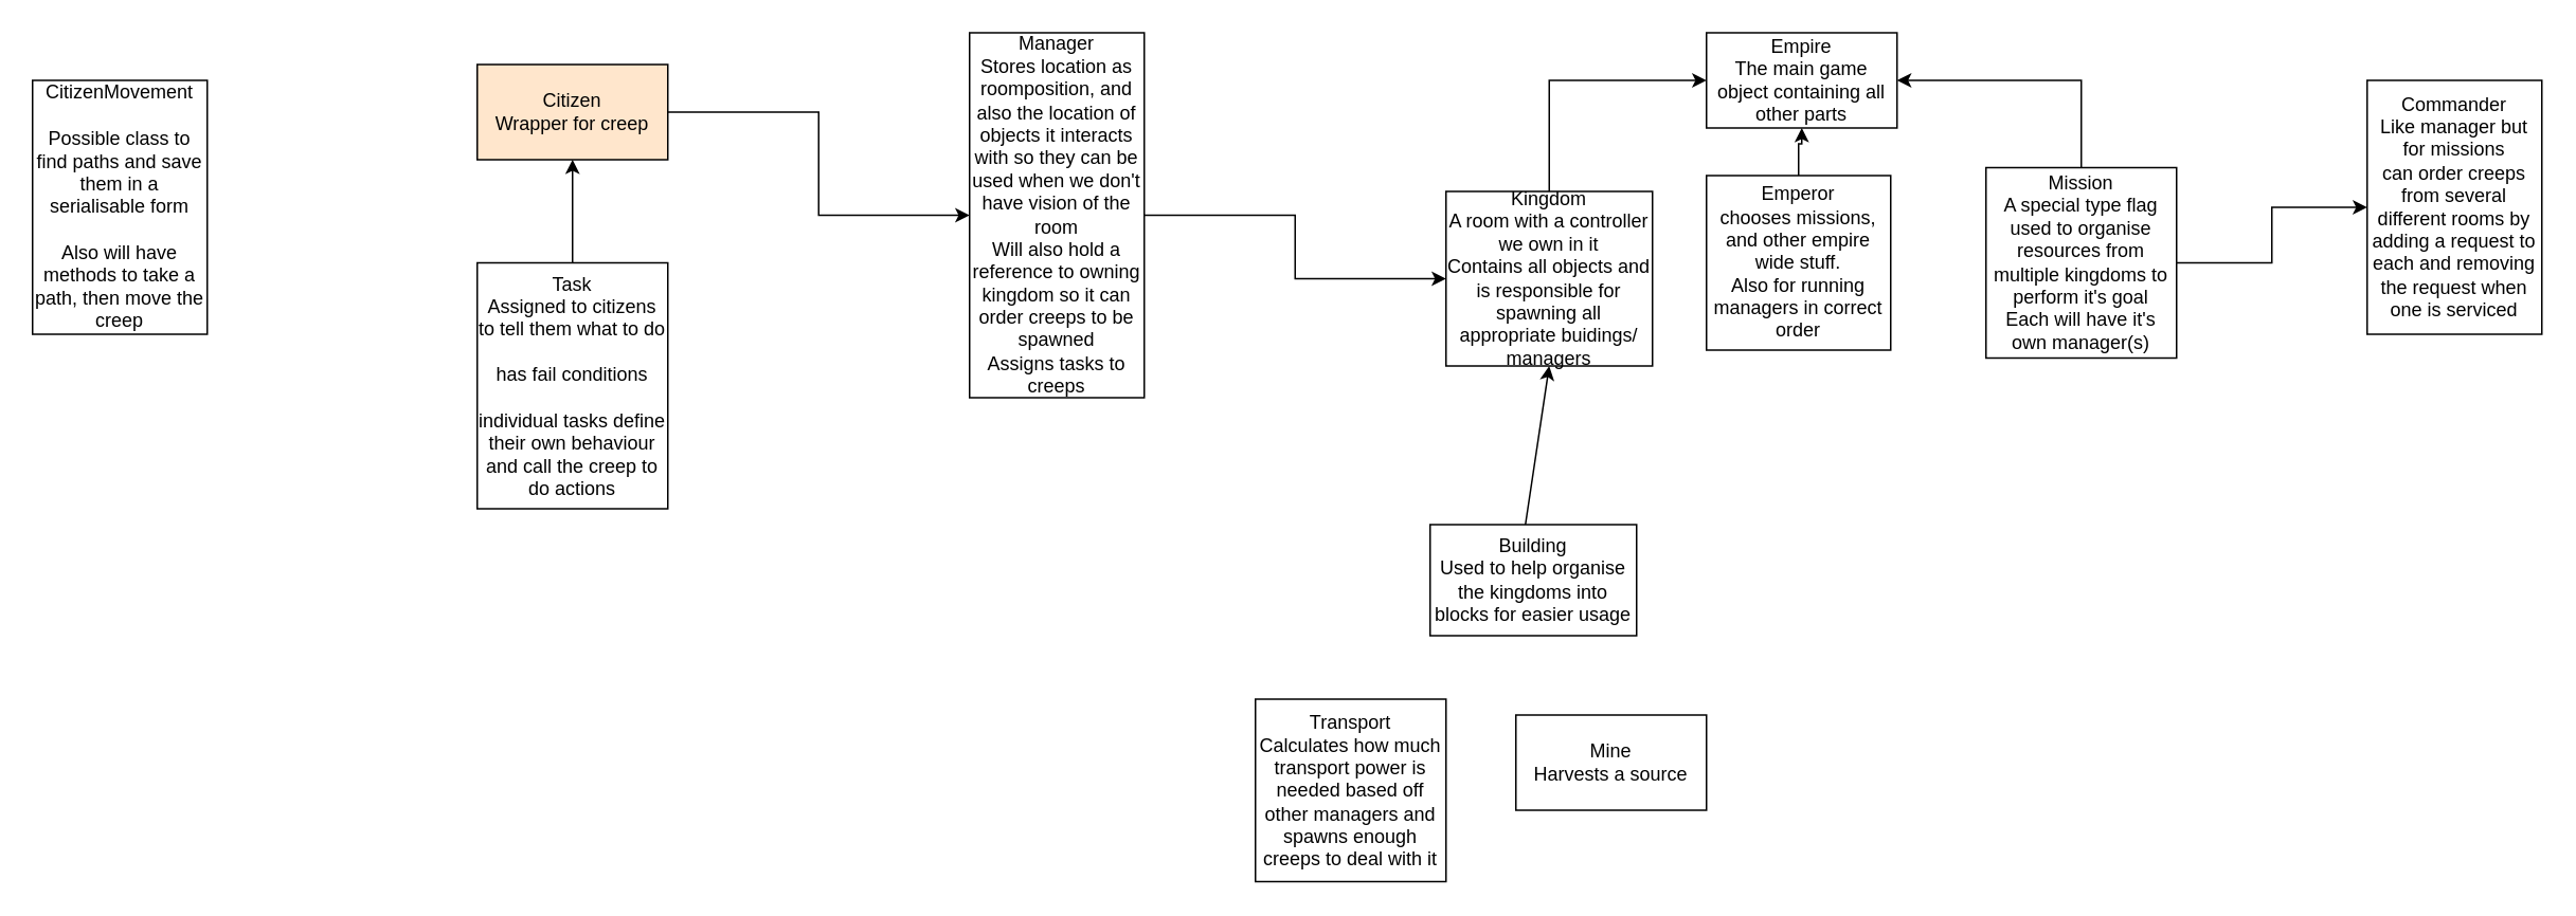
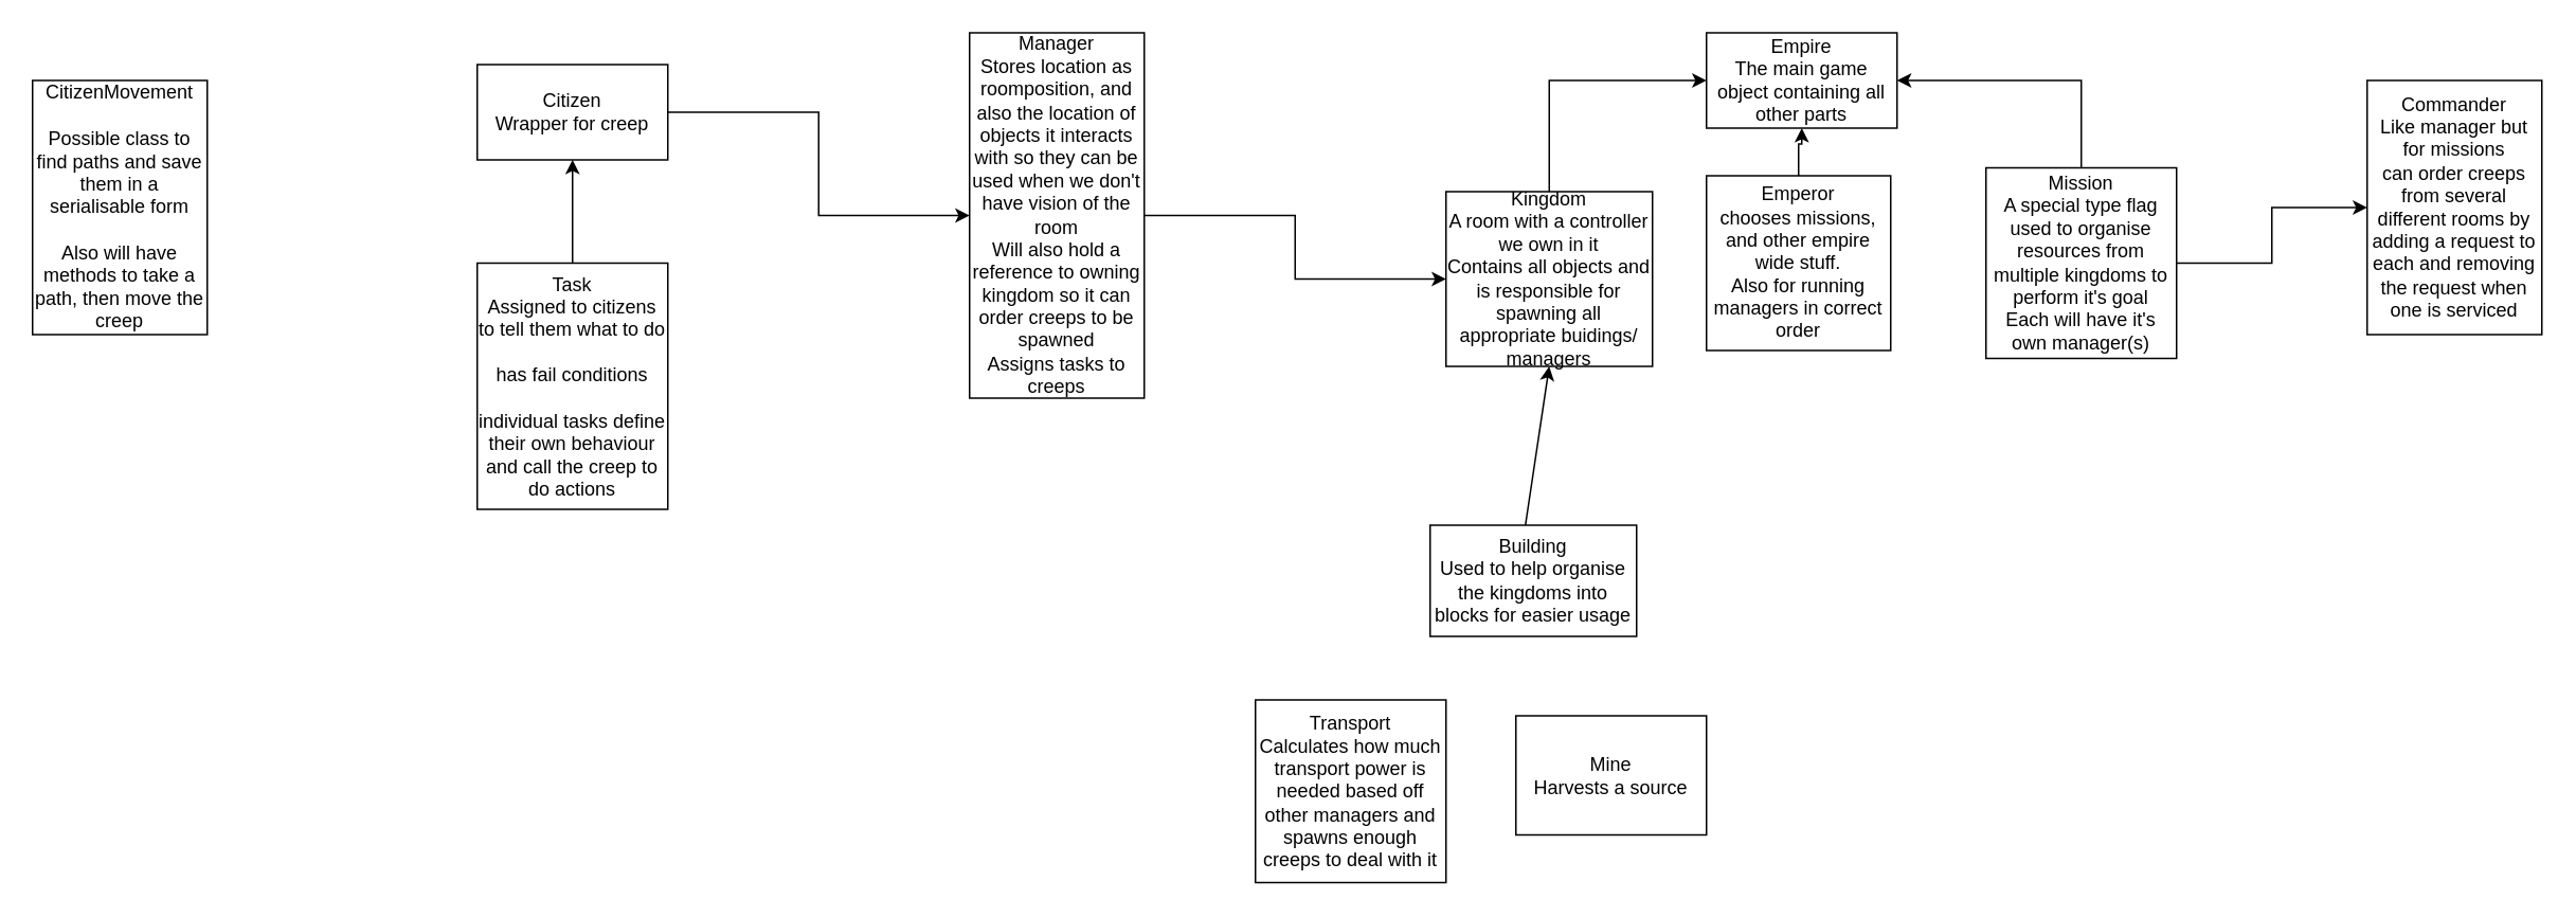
- <mxCell id="18" value="Citizen&lt;br&gt;Wrapper for creep" style="rounded=0;whiteSpace=wrap;html=1;fillColor=#ffe6cc;" vertex="1" parent="1"><mxGeometry x="300" y="40" width="120" height="60" as="geometry" /></mxCell>
+ <mxCell id="18" value="Citizen&lt;br&gt;Wrapper for creep" style="rounded=0;whiteSpace=wrap;html=1;" vertex="1" parent="1"><mxGeometry x="300" y="40" width="120" height="60" as="geometry" /></mxCell>
- <mxCell id="14" value="Mine&lt;br&gt;Harvests a source" style="rounded=0;whiteSpace=wrap;html=1;" vertex="1" parent="1"><mxGeometry x="954" y="450" width="120" height="60" as="geometry" /></mxCell>
+ <mxCell id="14" value="Mine&lt;br&gt;Harvests a source" style="rounded=0;whiteSpace=wrap;html=1;" vertex="1" parent="1"><mxGeometry x="954" y="450" width="120" height="75" as="geometry" /></mxCell>
